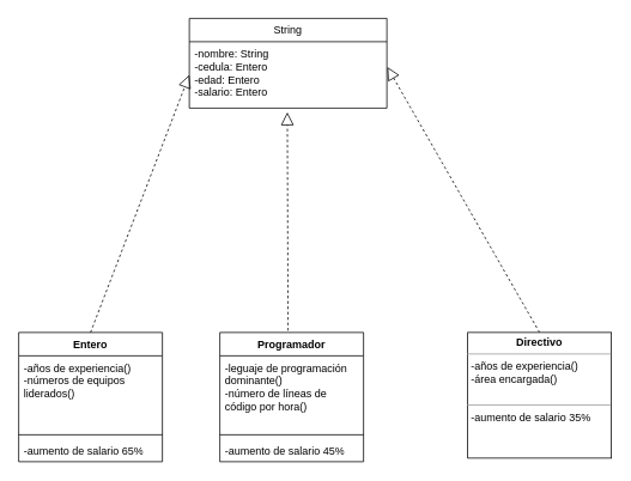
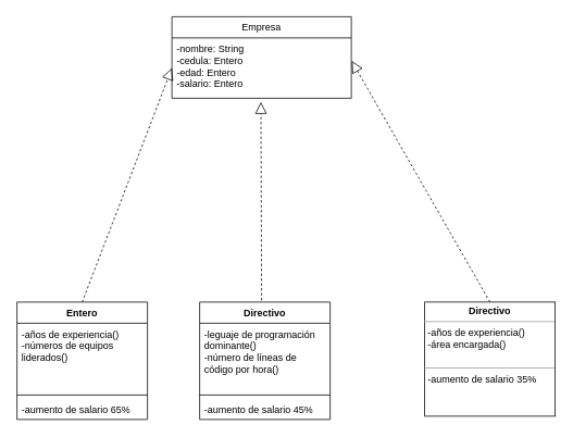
- <mxCell id="2" value="String" style="swimlane;fontStyle=0;childLayout=stackLayout;horizontal=1;startSize=26;fillColor=none;horizontalStack=0;resizeParent=1;resizeParentMax=0;resizeLast=0;collapsible=1;marginBottom=0;whiteSpace=wrap;html=1;" vertex="1" parent="1"><mxGeometry x="210" y="20" width="220" height="100" as="geometry" /></mxCell>
+ <mxCell id="2" value="Empresa" style="swimlane;fontStyle=0;childLayout=stackLayout;horizontal=1;startSize=26;fillColor=none;horizontalStack=0;resizeParent=1;resizeParentMax=0;resizeLast=0;collapsible=1;marginBottom=0;whiteSpace=wrap;html=1;" vertex="1" parent="1"><mxGeometry x="210" y="20" width="220" height="100" as="geometry" /></mxCell>
- <mxCell id="5" value="Programador" style="swimlane;fontStyle=1;align=center;verticalAlign=top;childLayout=stackLayout;horizontal=1;startSize=26;horizontalStack=0;resizeParent=1;resizeParentMax=0;resizeLast=0;collapsible=1;marginBottom=0;whiteSpace=wrap;html=1;" vertex="1" parent="1"><mxGeometry x="244" y="370" width="160" height="144" as="geometry" /></mxCell>
+ <mxCell id="5" value="Directivo" style="swimlane;fontStyle=1;align=center;verticalAlign=top;childLayout=stackLayout;horizontal=1;startSize=26;horizontalStack=0;resizeParent=1;resizeParentMax=0;resizeLast=0;collapsible=1;marginBottom=0;whiteSpace=wrap;html=1;" vertex="1" parent="1"><mxGeometry x="244" y="370" width="160" height="144" as="geometry" /></mxCell>
